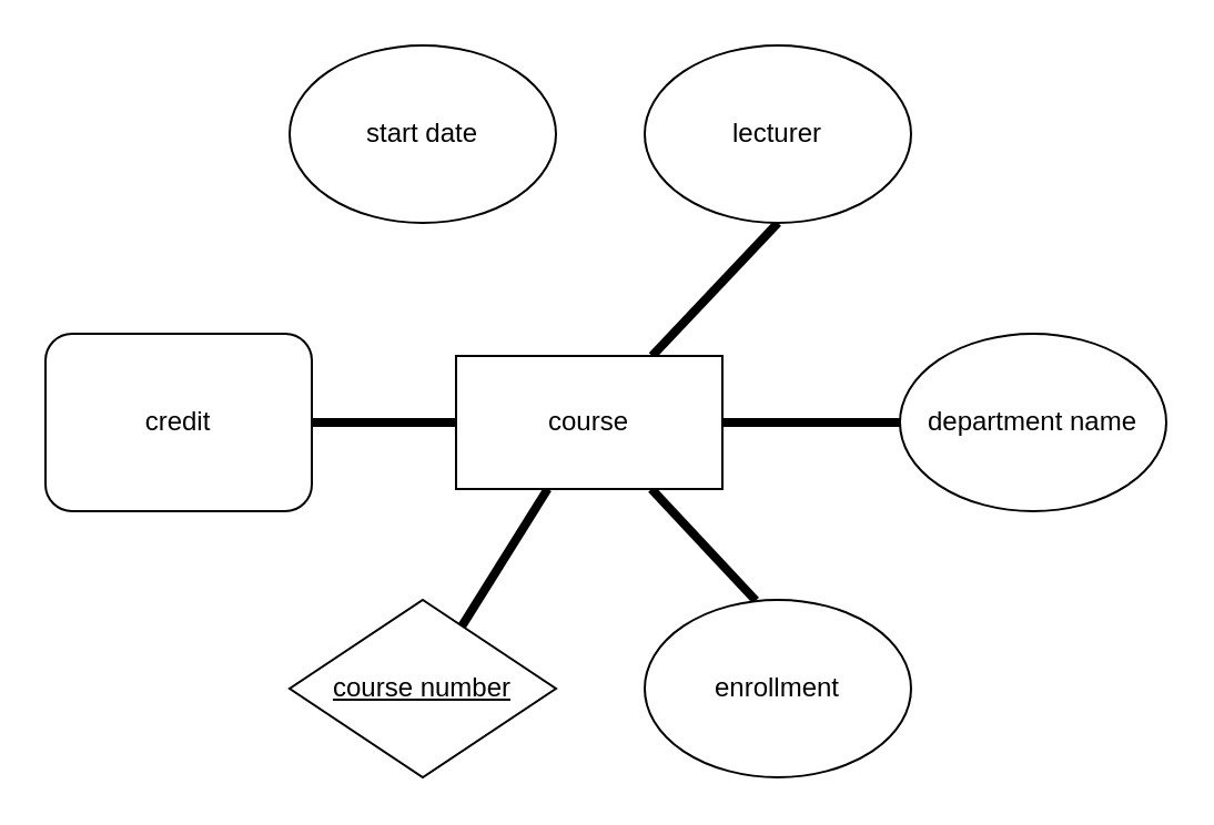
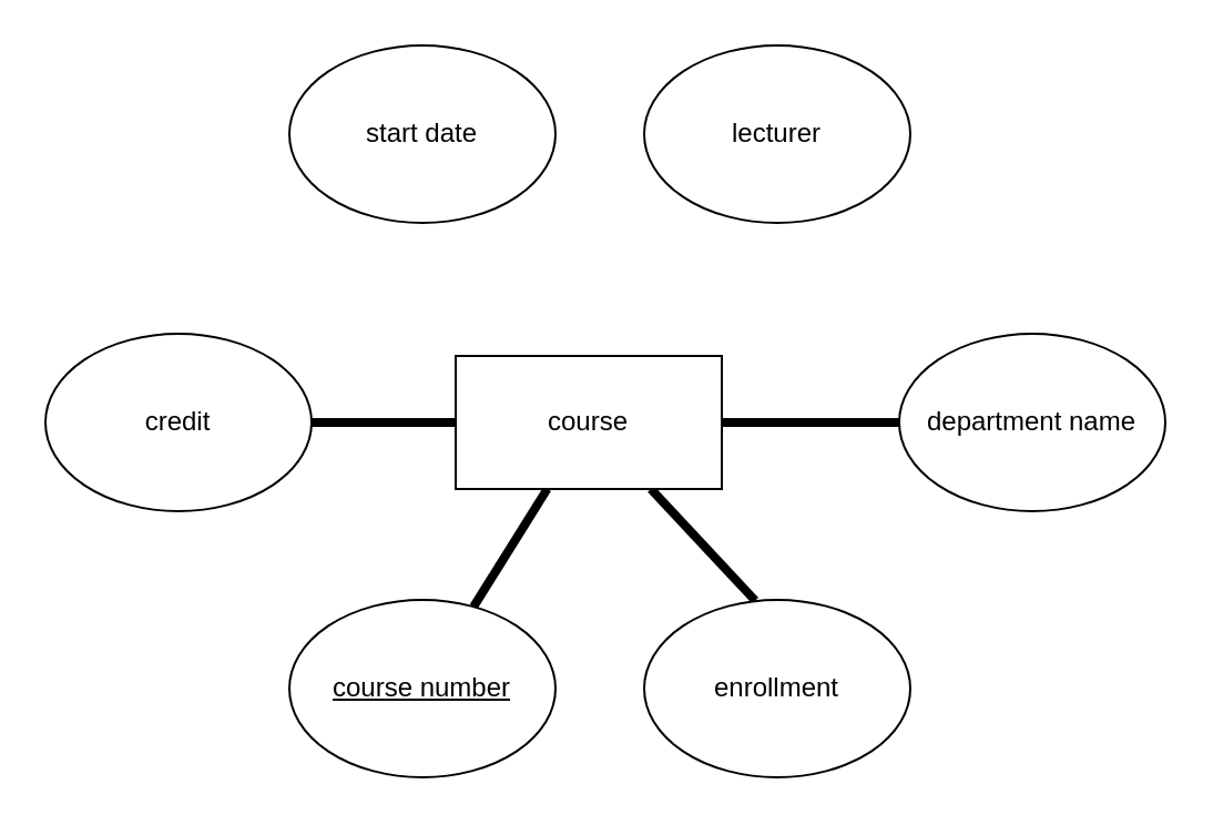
- <mxCell id="2" style="html=1;entryX=0.5;entryY=1;entryDx=0;entryDy=0;strokeWidth=4;endArrow=none;endFill=0;" edge="1" parent="1" source="7" target="12"><mxGeometry relative="1" as="geometry" /></mxCell>
- <mxCell id="13" value="credit" style="whiteSpace=wrap;html=1;rounded=1;" vertex="1" parent="1"><mxGeometry x="20" y="150" width="120" height="80" as="geometry" /></mxCell>
+ <mxCell id="13" value="credit" style="ellipse;whiteSpace=wrap;html=1;" vertex="1" parent="1"><mxGeometry x="20" y="150" width="120" height="80" as="geometry" /></mxCell>
- <mxCell id="9" value="course number" style="rhombus;whiteSpace=wrap;html=1;fontStyle=4;" vertex="1" parent="1"><mxGeometry x="130" y="270" width="120" height="80" as="geometry" /></mxCell>
+ <mxCell id="9" value="course number" style="ellipse;whiteSpace=wrap;html=1;fontStyle=4" vertex="1" parent="1"><mxGeometry x="130" y="270" width="120" height="80" as="geometry" /></mxCell>
